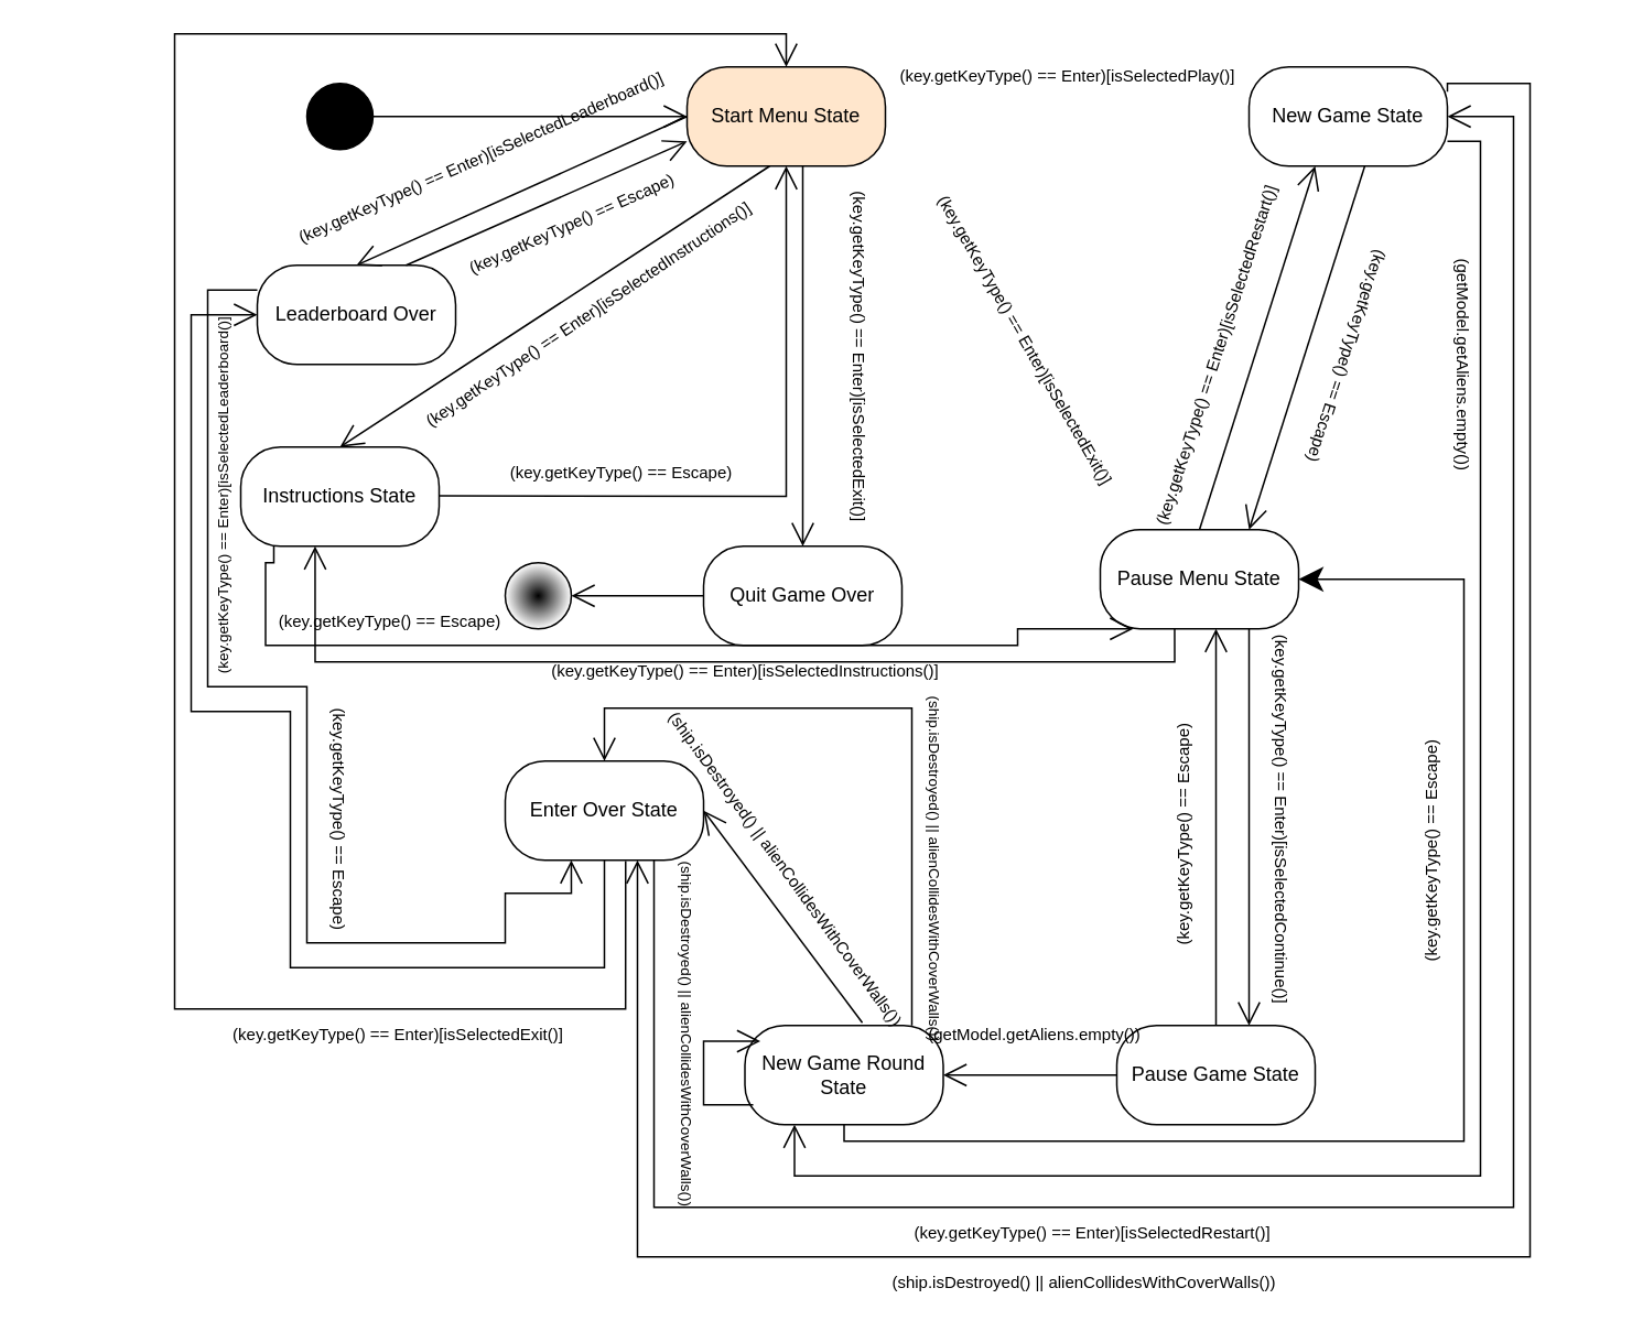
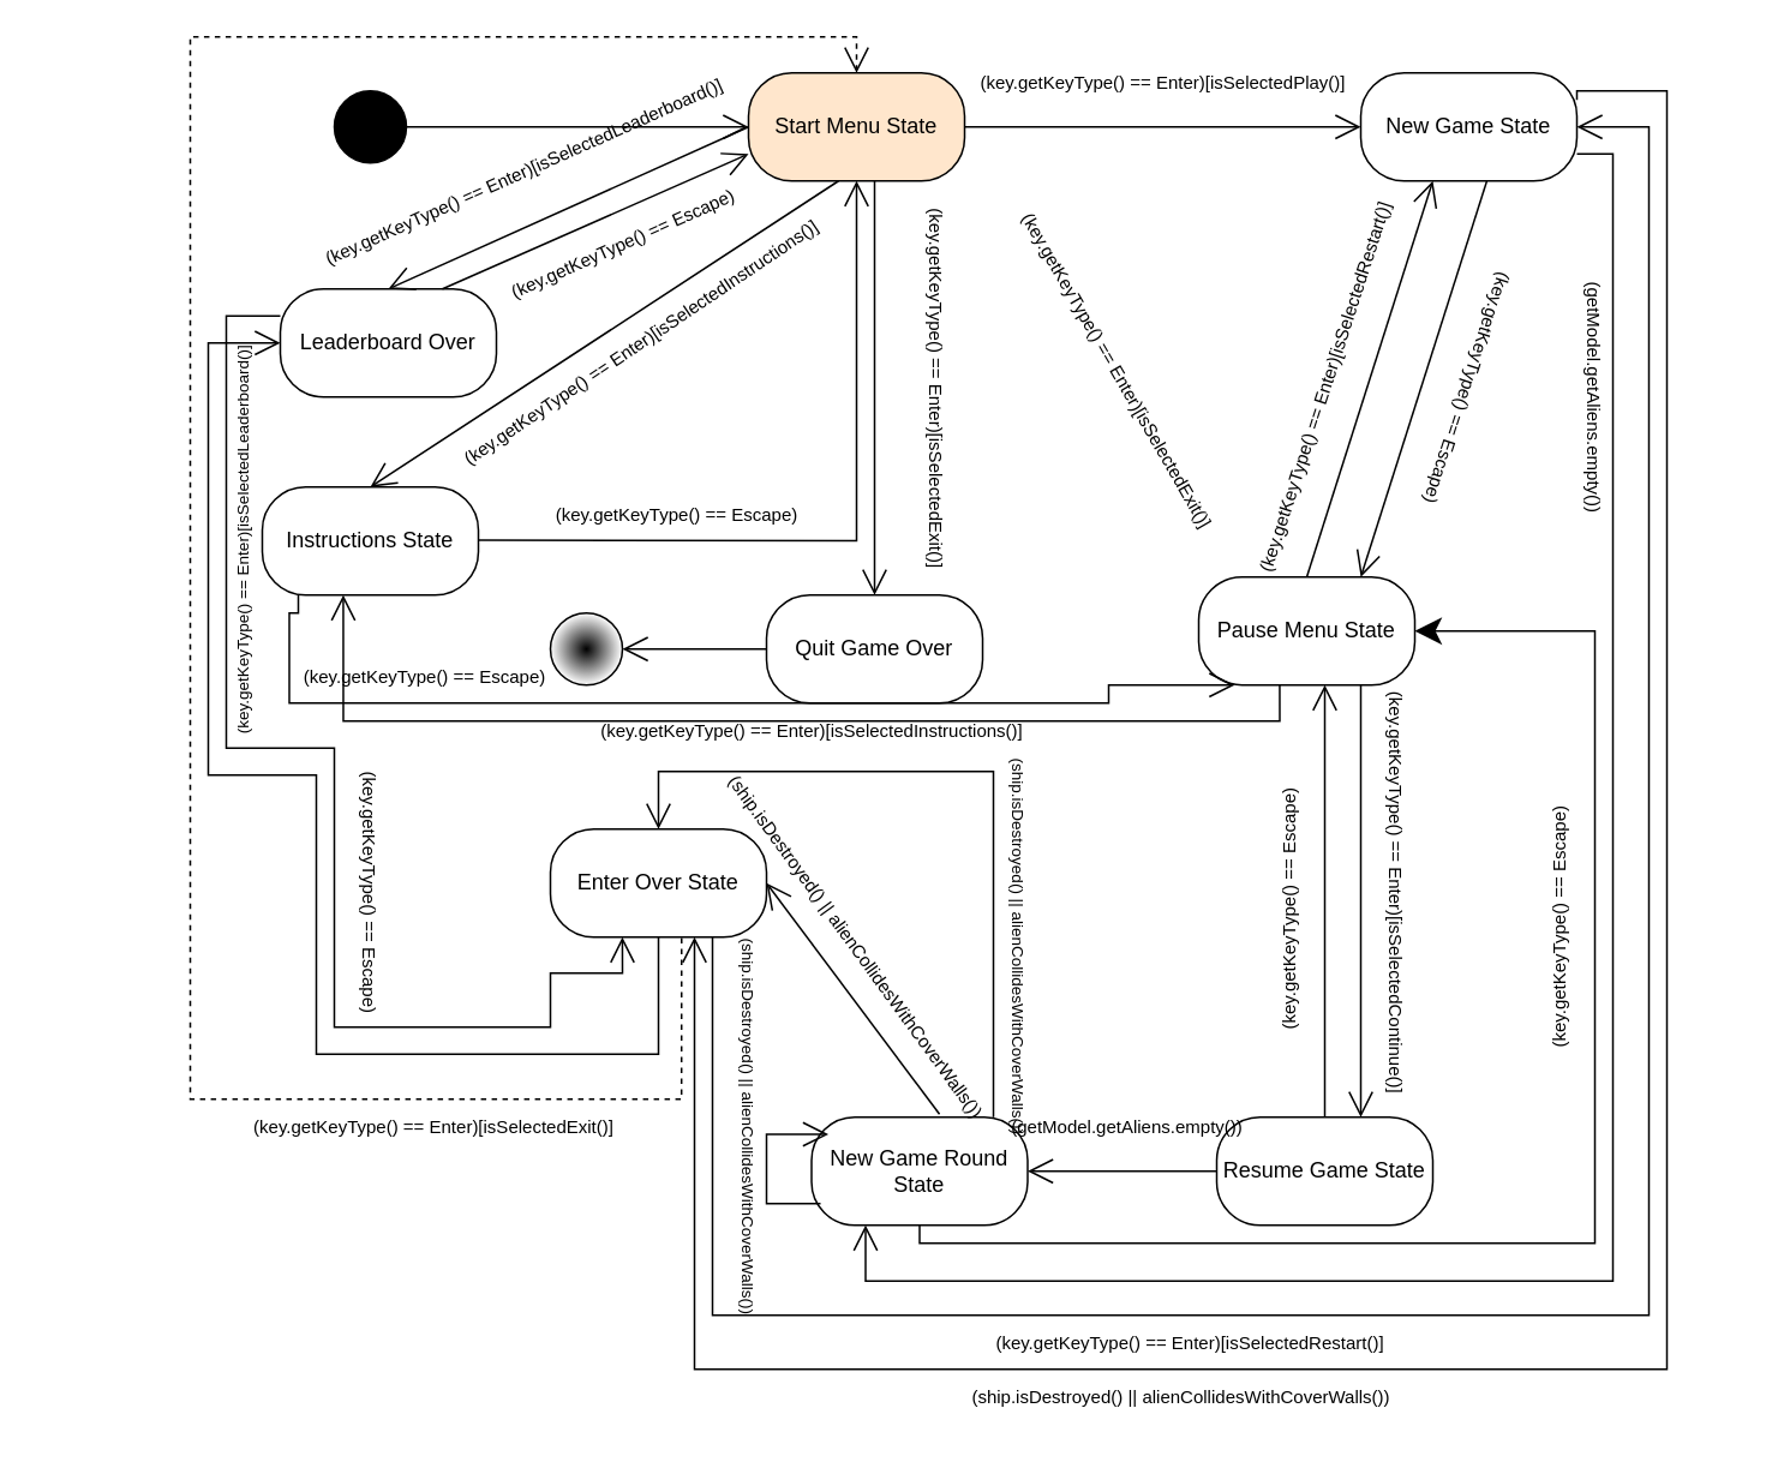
+ <mxCell id="6" value="" style="endArrow=open;endFill=1;endSize=12;html=1;rounded=0;entryX=0;entryY=0.5;entryDx=0;entryDy=0;" parent="1" source="4" target="5" edge="1"><mxGeometry width="160" relative="1" as="geometry"><mxPoint x="415" y="179.5" as="sourcePoint" /><mxPoint x="575" y="179.5" as="targetPoint" /></mxGeometry></mxCell>
- <mxCell id="3" value="" style="endArrow=open;endFill=1;endSize=12;html=1;rounded=0;exitX=0.607;exitY=1.007;exitDx=0;exitDy=0;exitPerimeter=0;edgeStyle=orthogonalEdgeStyle;entryX=0.5;entryY=0;entryDx=0;entryDy=0;" parent="1" source="33" target="4" edge="1"><mxGeometry width="160" relative="1" as="geometry"><mxPoint x="385.28" y="520" as="sourcePoint" /><mxPoint x="475" y="20" as="targetPoint" /><Array as="points"><mxPoint x="378" y="610" /><mxPoint x="105" y="610" /><mxPoint x="105" y="20" /><mxPoint x="475" y="20" /></Array></mxGeometry></mxCell>
+ <mxCell id="3" value="" style="endArrow=open;endFill=1;endSize=12;html=1;rounded=0;exitX=0.607;exitY=1.007;exitDx=0;exitDy=0;exitPerimeter=0;edgeStyle=orthogonalEdgeStyle;entryX=0.5;entryY=0;entryDx=0;entryDy=0;dashed=1;" parent="1" source="33" target="4" edge="1"><mxGeometry width="160" relative="1" as="geometry"><mxPoint x="385.28" y="520" as="sourcePoint" /><mxPoint x="475" y="20" as="targetPoint" /><Array as="points"><mxPoint x="378" y="610" /><mxPoint x="105" y="610" /><mxPoint x="105" y="20" /><mxPoint x="475" y="20" /></Array></mxGeometry></mxCell>
- <mxCell id="26" value="Pause Game State" style="rounded=1;whiteSpace=wrap;html=1;perimeter=rectanglePerimeter;arcSize=40;" parent="1" vertex="1"><mxGeometry x="675" y="620" width="120" height="60" as="geometry" /></mxCell>
+ <mxCell id="26" value="Resume Game State" style="rounded=1;whiteSpace=wrap;html=1;perimeter=rectanglePerimeter;arcSize=40;" parent="1" vertex="1"><mxGeometry x="675" y="620" width="120" height="60" as="geometry" /></mxCell>
